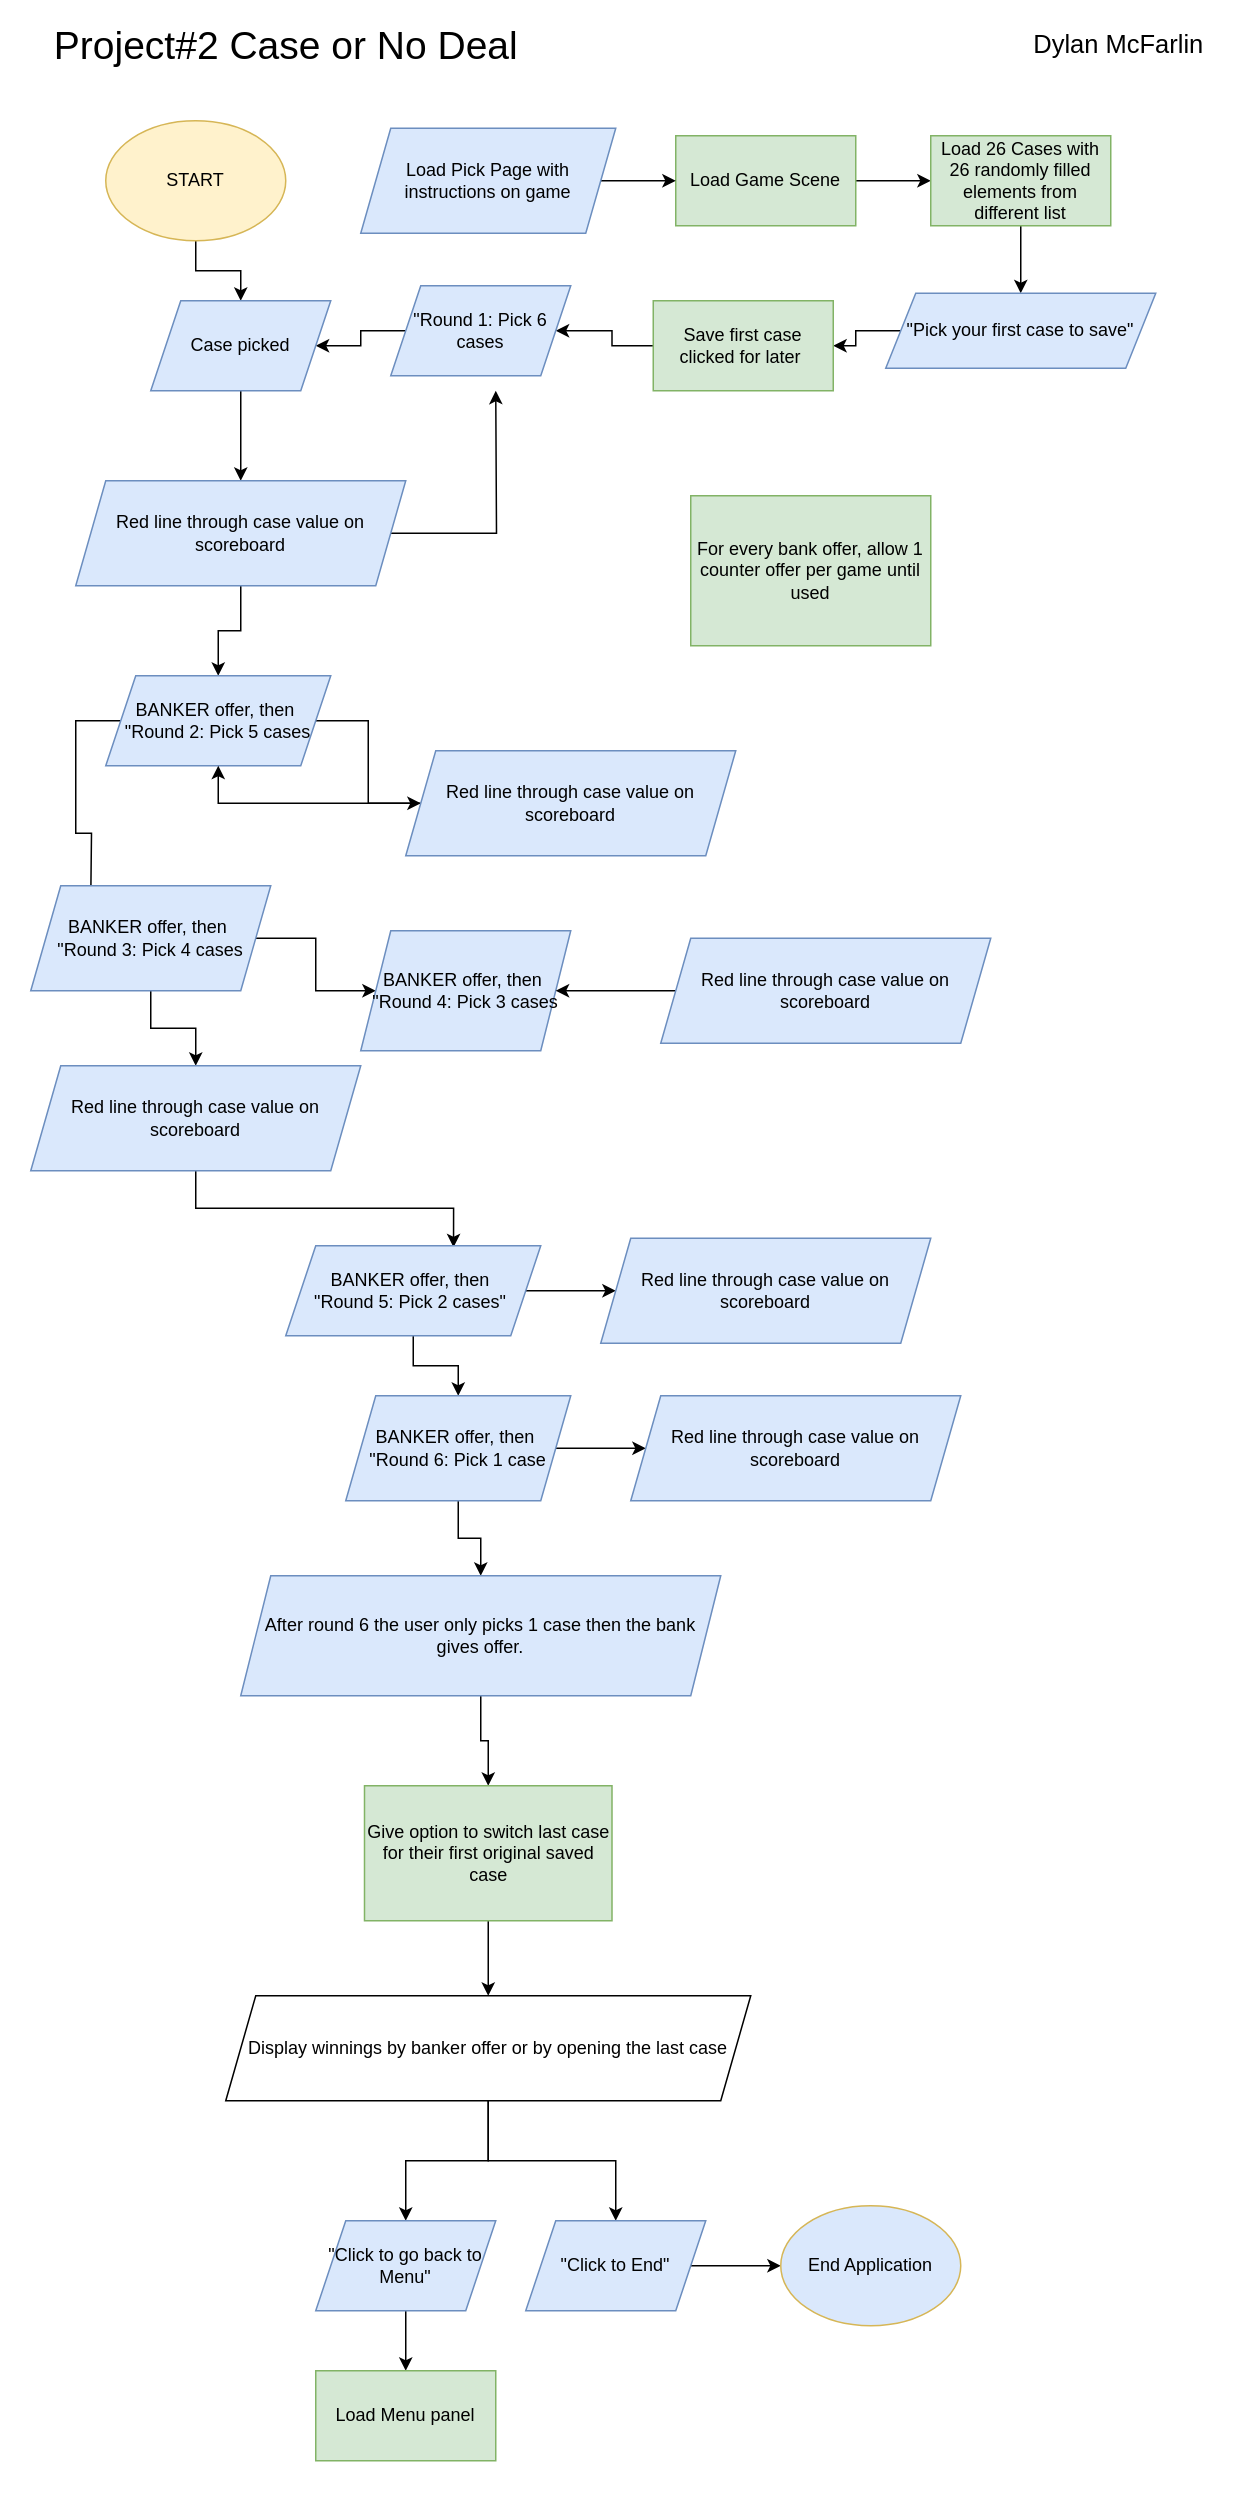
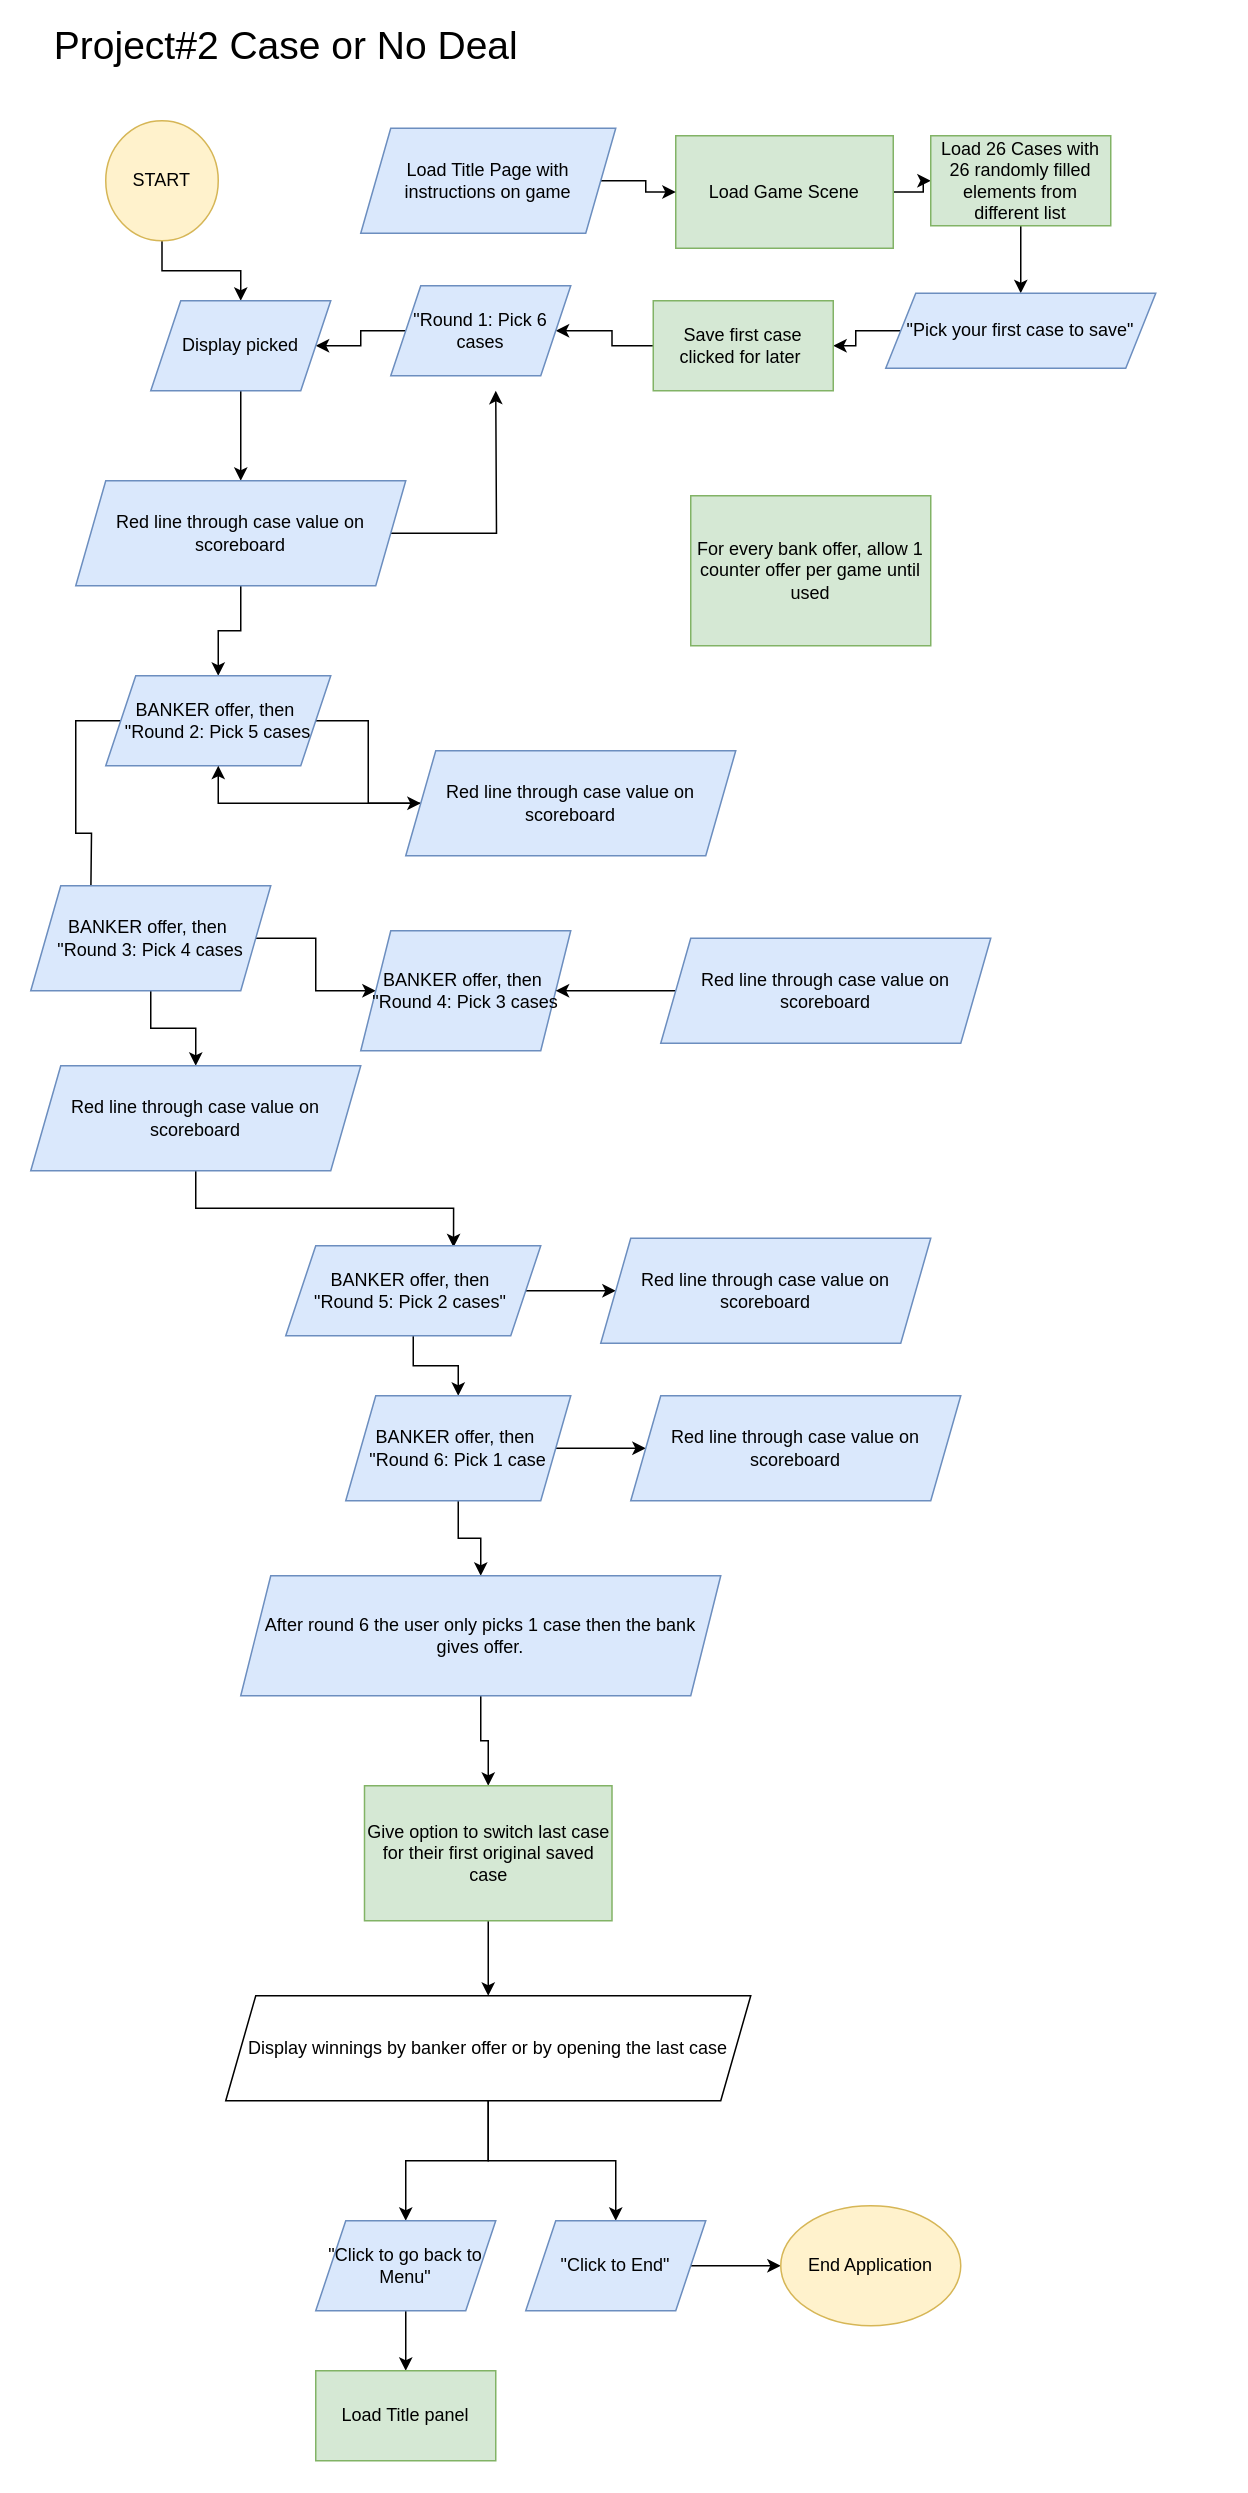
- <mxCell id="3" value="&lt;font style=&quot;font-size: 17px&quot;&gt;Dylan McFarlin&lt;/font&gt;" style="text;html=1;align=center;verticalAlign=middle;resizable=0;points=[];autosize=1;" vertex="1" parent="1"><mxGeometry x="680" y="20" width="130" height="20" as="geometry" /></mxCell>
- <mxCell id="5" value="START" style="ellipse;whiteSpace=wrap;html=1;fillColor=#fff2cc;strokeColor=#d6b656;" vertex="1" parent="1"><mxGeometry x="70" y="80" width="120" height="80" as="geometry" /></mxCell>
+ <mxCell id="5" value="START" style="ellipse;whiteSpace=wrap;html=1;fillColor=#fff2cc;strokeColor=#d6b656;" vertex="1" parent="1"><mxGeometry x="70" y="80" width="75" height="80" as="geometry" /></mxCell>
- <mxCell id="9" value="Load Pick Page with instructions on game" style="shape=parallelogram;perimeter=parallelogramPerimeter;whiteSpace=wrap;html=1;fixedSize=1;fillColor=#dae8fc;strokeColor=#6c8ebf;" vertex="1" parent="1"><mxGeometry x="240" y="85" width="170" height="70" as="geometry" /></mxCell>
+ <mxCell id="9" value="Load Title Page with instructions on game" style="shape=parallelogram;perimeter=parallelogramPerimeter;whiteSpace=wrap;html=1;fixedSize=1;fillColor=#dae8fc;strokeColor=#6c8ebf;" vertex="1" parent="1"><mxGeometry x="240" y="85" width="170" height="70" as="geometry" /></mxCell>
- <mxCell id="7" value="Load Game Scene" style="whiteSpace=wrap;html=1;fillColor=#d5e8d4;strokeColor=#82b366;" vertex="1" parent="1"><mxGeometry x="450" y="90" width="120" height="60" as="geometry" /></mxCell>
+ <mxCell id="7" value="Load Game Scene" style="whiteSpace=wrap;html=1;fillColor=#d5e8d4;strokeColor=#82b366;" vertex="1" parent="1"><mxGeometry x="450" y="90" width="145" height="75" as="geometry" /></mxCell>
- <mxCell id="19" value="Case picked" style="shape=parallelogram;perimeter=parallelogramPerimeter;whiteSpace=wrap;html=1;fixedSize=1;fillColor=#dae8fc;strokeColor=#6c8ebf;" vertex="1" parent="1"><mxGeometry x="100" y="200" width="120" height="60" as="geometry" /></mxCell>
+ <mxCell id="19" value="Display picked" style="shape=parallelogram;perimeter=parallelogramPerimeter;whiteSpace=wrap;html=1;fixedSize=1;fillColor=#dae8fc;strokeColor=#6c8ebf;" vertex="1" parent="1"><mxGeometry x="100" y="200" width="120" height="60" as="geometry" /></mxCell>
- <mxCell id="56" value="&lt;span&gt;End Application&lt;/span&gt;" style="ellipse;whiteSpace=wrap;html=1;fillColor=#dae8fc;strokeColor=#d6b656;" vertex="1" parent="1"><mxGeometry x="520" y="1470" width="120" height="80" as="geometry" /></mxCell>
+ <mxCell id="56" value="&lt;span&gt;End Application&lt;/span&gt;" style="ellipse;whiteSpace=wrap;html=1;fillColor=#fff2cc;strokeColor=#d6b656;" vertex="1" parent="1"><mxGeometry x="520" y="1470" width="120" height="80" as="geometry" /></mxCell>
- <mxCell id="57" value="Load Menu panel" style="whiteSpace=wrap;html=1;fillColor=#d5e8d4;strokeColor=#82b366;" vertex="1" parent="1"><mxGeometry x="210" y="1580" width="120" height="60" as="geometry" /></mxCell>
+ <mxCell id="57" value="Load Title panel" style="whiteSpace=wrap;html=1;fillColor=#d5e8d4;strokeColor=#82b366;" vertex="1" parent="1"><mxGeometry x="210" y="1580" width="120" height="60" as="geometry" /></mxCell>
